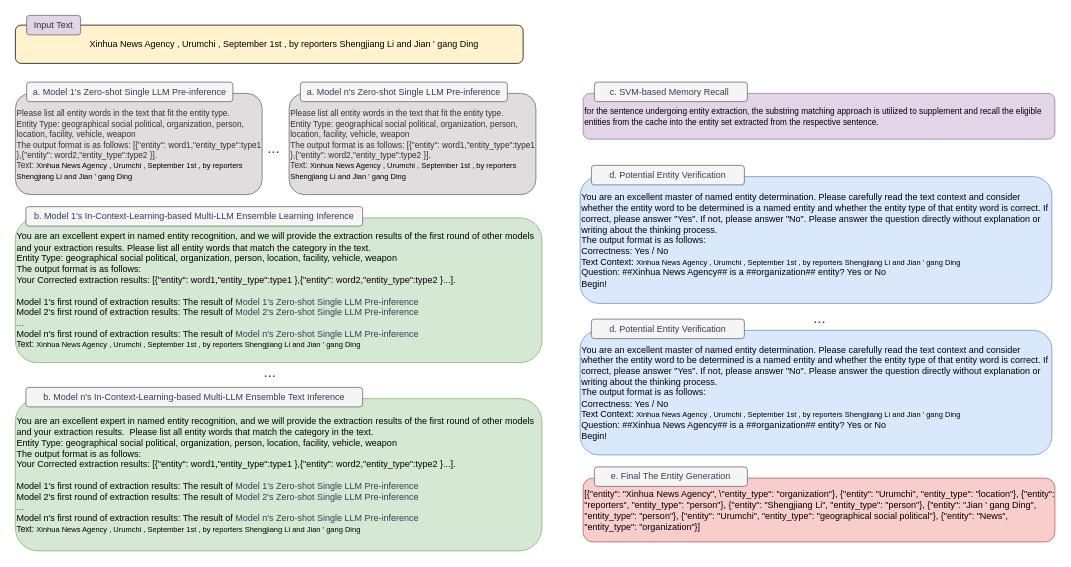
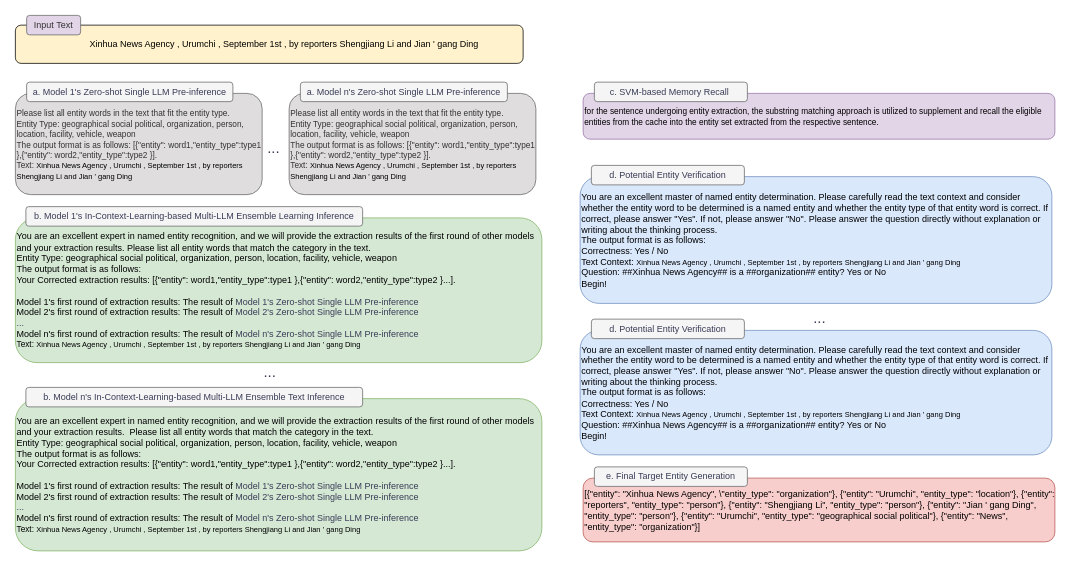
- <mxCell id="23" value="&lt;div style=&quot;text-align: left;&quot;&gt;&lt;font color=&quot;#393c56&quot;&gt;e. Final The Entity Generation&lt;/font&gt;&lt;br&gt;&lt;/div&gt;" style="rounded=1;whiteSpace=wrap;html=1;strokeColor=#666666;fontColor=#333333;fillColor=#f5f5f5;" vertex="1" parent="1"><mxGeometry x="792" y="622" width="204" height="26" as="geometry" /></mxCell>
+ <mxCell id="23" value="&lt;div style=&quot;text-align: left;&quot;&gt;&lt;font color=&quot;#393c56&quot;&gt;e. Final Target Entity Generation&lt;/font&gt;&lt;br&gt;&lt;/div&gt;" style="rounded=1;whiteSpace=wrap;html=1;strokeColor=#666666;fontColor=#333333;fillColor=#f5f5f5;" vertex="1" parent="1"><mxGeometry x="792" y="622" width="204" height="26" as="geometry" /></mxCell>
